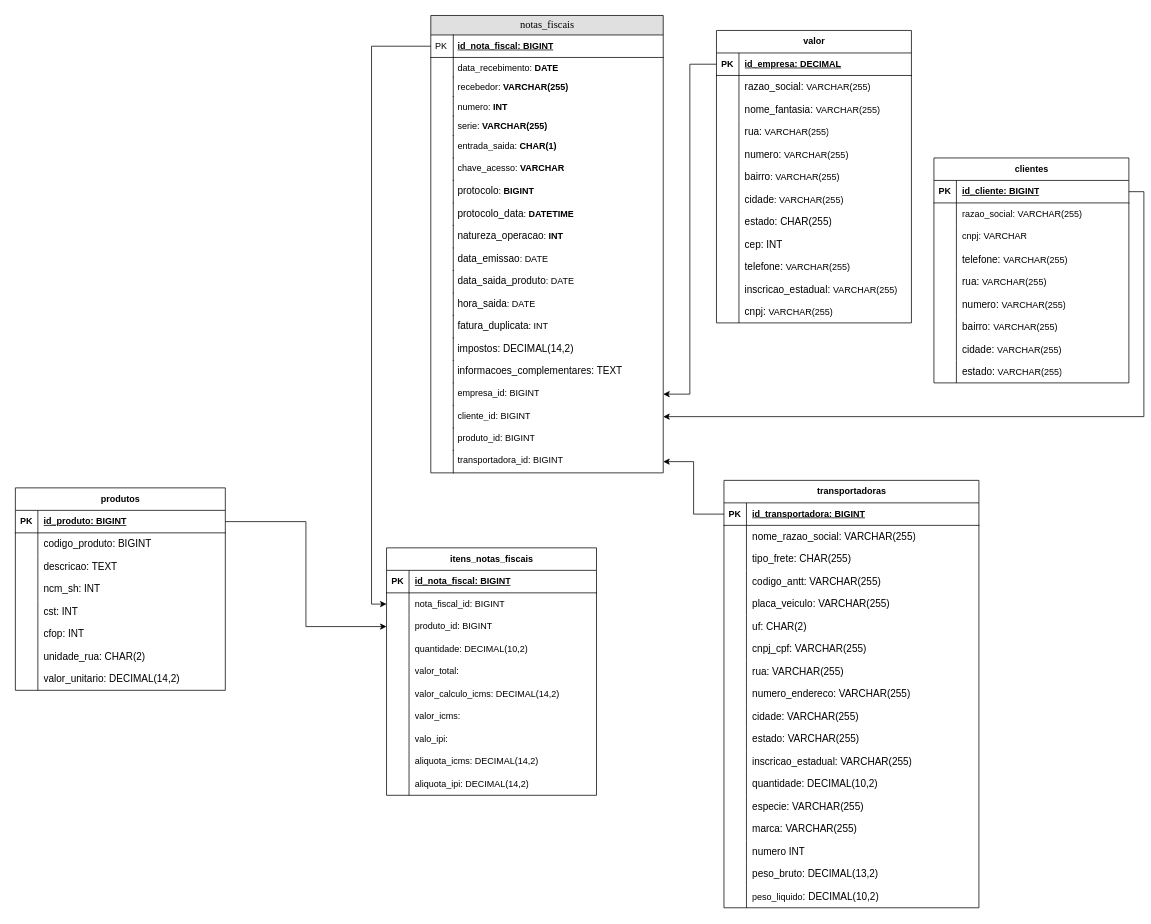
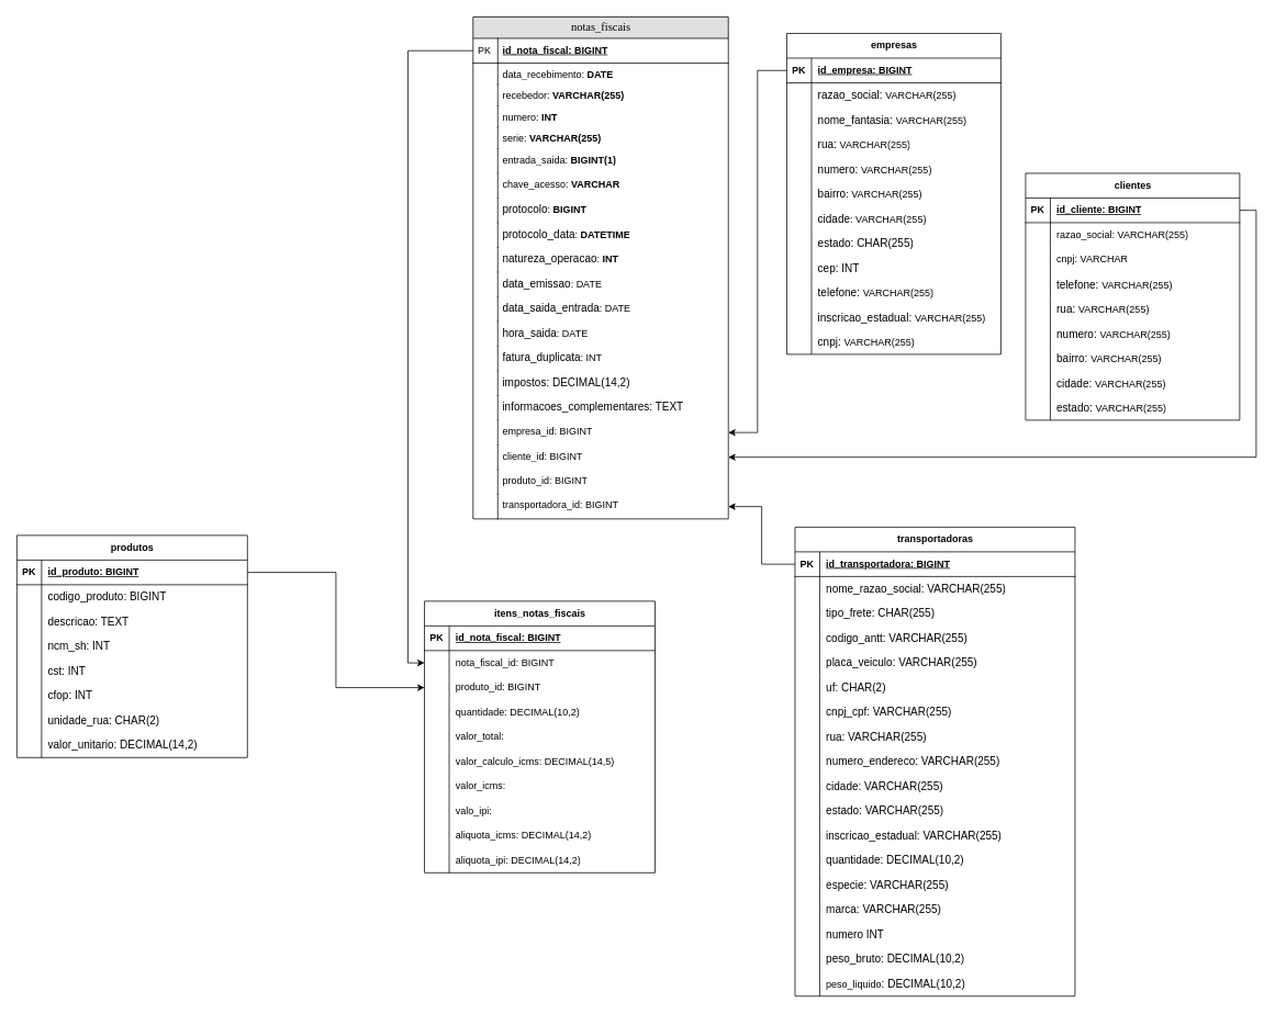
- <mxCell id="43" value="valor" style="shape=table;startSize=30;container=1;collapsible=1;childLayout=tableLayout;fixedRows=1;rowLines=0;fontStyle=1;align=center;resizeLast=1;html=1;fillColor=light-dark(#FFFFFF,#003366);" parent="1" vertex="1"><mxGeometry x="955" y="40" width="260" height="390" as="geometry" /></mxCell>
+ <mxCell id="43" value="empresas" style="shape=table;startSize=30;container=1;collapsible=1;childLayout=tableLayout;fixedRows=1;rowLines=0;fontStyle=1;align=center;resizeLast=1;html=1;fillColor=light-dark(#FFFFFF,#003366);" parent="1" vertex="1"><mxGeometry x="955" y="40" width="260" height="390" as="geometry" /></mxCell>
- <mxCell id="46" value="id_empresa: DECIMAL" style="shape=partialRectangle;connectable=0;fillColor=none;top=0;left=0;bottom=0;right=0;align=left;spacingLeft=6;fontStyle=5;overflow=hidden;whiteSpace=wrap;html=1;" parent="44" vertex="1"><mxGeometry x="30" width="230" height="30" as="geometry"><mxRectangle width="230" height="30" as="alternateBounds" /></mxGeometry></mxCell>
+ <mxCell id="46" value="id_empresa: BIGINT" style="shape=partialRectangle;connectable=0;fillColor=none;top=0;left=0;bottom=0;right=0;align=left;spacingLeft=6;fontStyle=5;overflow=hidden;whiteSpace=wrap;html=1;" parent="44" vertex="1"><mxGeometry x="30" width="230" height="30" as="geometry"><mxRectangle width="230" height="30" as="alternateBounds" /></mxGeometry></mxCell>
- <mxCell id="13" value="entrada_saida: &lt;b&gt;CHAR(1)&lt;/b&gt;" style="shape=partialRectangle;top=0;left=0;right=0;bottom=0;html=1;align=left;verticalAlign=top;fillColor=none;spacingLeft=34;spacingRight=4;whiteSpace=wrap;overflow=hidden;rotatable=0;points=[[0,0.5],[1,0.5]];portConstraint=eastwest;dropTarget=0;" parent="2" vertex="1"><mxGeometry y="160" width="310" height="30" as="geometry" /></mxCell>
+ <mxCell id="13" value="entrada_saida: &lt;b&gt;BIGINT(1)&lt;/b&gt;" style="shape=partialRectangle;top=0;left=0;right=0;bottom=0;html=1;align=left;verticalAlign=top;fillColor=none;spacingLeft=34;spacingRight=4;whiteSpace=wrap;overflow=hidden;rotatable=0;points=[[0,0.5],[1,0.5]];portConstraint=eastwest;dropTarget=0;" parent="2" vertex="1"><mxGeometry y="160" width="310" height="30" as="geometry" /></mxCell>
- <mxCell id="25" value="&lt;span data-sheets-root=&quot;1&quot; style=&quot;font-size:10pt;font-family:Arial;font-style:normal;&quot;&gt;data_saida_produto&lt;/span&gt;: DATE" style="shape=partialRectangle;top=0;left=0;right=0;bottom=0;html=1;align=left;verticalAlign=top;fillColor=none;spacingLeft=34;spacingRight=4;whiteSpace=wrap;overflow=hidden;rotatable=0;points=[[0,0.5],[1,0.5]];portConstraint=eastwest;dropTarget=0;" parent="2" vertex="1"><mxGeometry y="340" width="310" height="30" as="geometry" /></mxCell>
+ <mxCell id="25" value="&lt;span data-sheets-root=&quot;1&quot; style=&quot;font-size:10pt;font-family:Arial;font-style:normal;&quot;&gt;data_saida_entrada&lt;/span&gt;: DATE" style="shape=partialRectangle;top=0;left=0;right=0;bottom=0;html=1;align=left;verticalAlign=top;fillColor=none;spacingLeft=34;spacingRight=4;whiteSpace=wrap;overflow=hidden;rotatable=0;points=[[0,0.5],[1,0.5]];portConstraint=eastwest;dropTarget=0;" parent="2" vertex="1"><mxGeometry y="340" width="310" height="30" as="geometry" /></mxCell>
- <mxCell id="208" value="valor_calculo_icms: DECIMAL(14,2)" style="shape=partialRectangle;connectable=0;fillColor=none;top=0;left=0;bottom=0;right=0;align=left;spacingLeft=6;overflow=hidden;whiteSpace=wrap;html=1;" vertex="1" parent="206"><mxGeometry x="30" width="250" height="30" as="geometry"><mxRectangle width="250" height="30" as="alternateBounds" /></mxGeometry></mxCell>
+ <mxCell id="208" value="valor_calculo_icms: DECIMAL(14,5)" style="shape=partialRectangle;connectable=0;fillColor=none;top=0;left=0;bottom=0;right=0;align=left;spacingLeft=6;overflow=hidden;whiteSpace=wrap;html=1;" vertex="1" parent="206"><mxGeometry x="30" width="250" height="30" as="geometry"><mxRectangle width="250" height="30" as="alternateBounds" /></mxGeometry></mxCell>
- <mxCell id="156" value="&lt;span data-sheets-root=&quot;1&quot; style=&quot;font-size:10pt;font-family:Arial;font-style:normal;&quot;&gt;peso_bruto: DECIMAL(13,2)&lt;/span&gt;" style="shape=partialRectangle;connectable=0;fillColor=none;top=0;left=0;bottom=0;right=0;align=left;spacingLeft=6;overflow=hidden;whiteSpace=wrap;html=1;" parent="154" vertex="1"><mxGeometry x="30" width="310" height="30" as="geometry"><mxRectangle width="310" height="30" as="alternateBounds" /></mxGeometry></mxCell>
+ <mxCell id="156" value="&lt;span data-sheets-root=&quot;1&quot; style=&quot;font-size:10pt;font-family:Arial;font-style:normal;&quot;&gt;peso_bruto: DECIMAL(10,2)&lt;/span&gt;" style="shape=partialRectangle;connectable=0;fillColor=none;top=0;left=0;bottom=0;right=0;align=left;spacingLeft=6;overflow=hidden;whiteSpace=wrap;html=1;" parent="154" vertex="1"><mxGeometry x="30" width="310" height="30" as="geometry"><mxRectangle width="310" height="30" as="alternateBounds" /></mxGeometry></mxCell>
